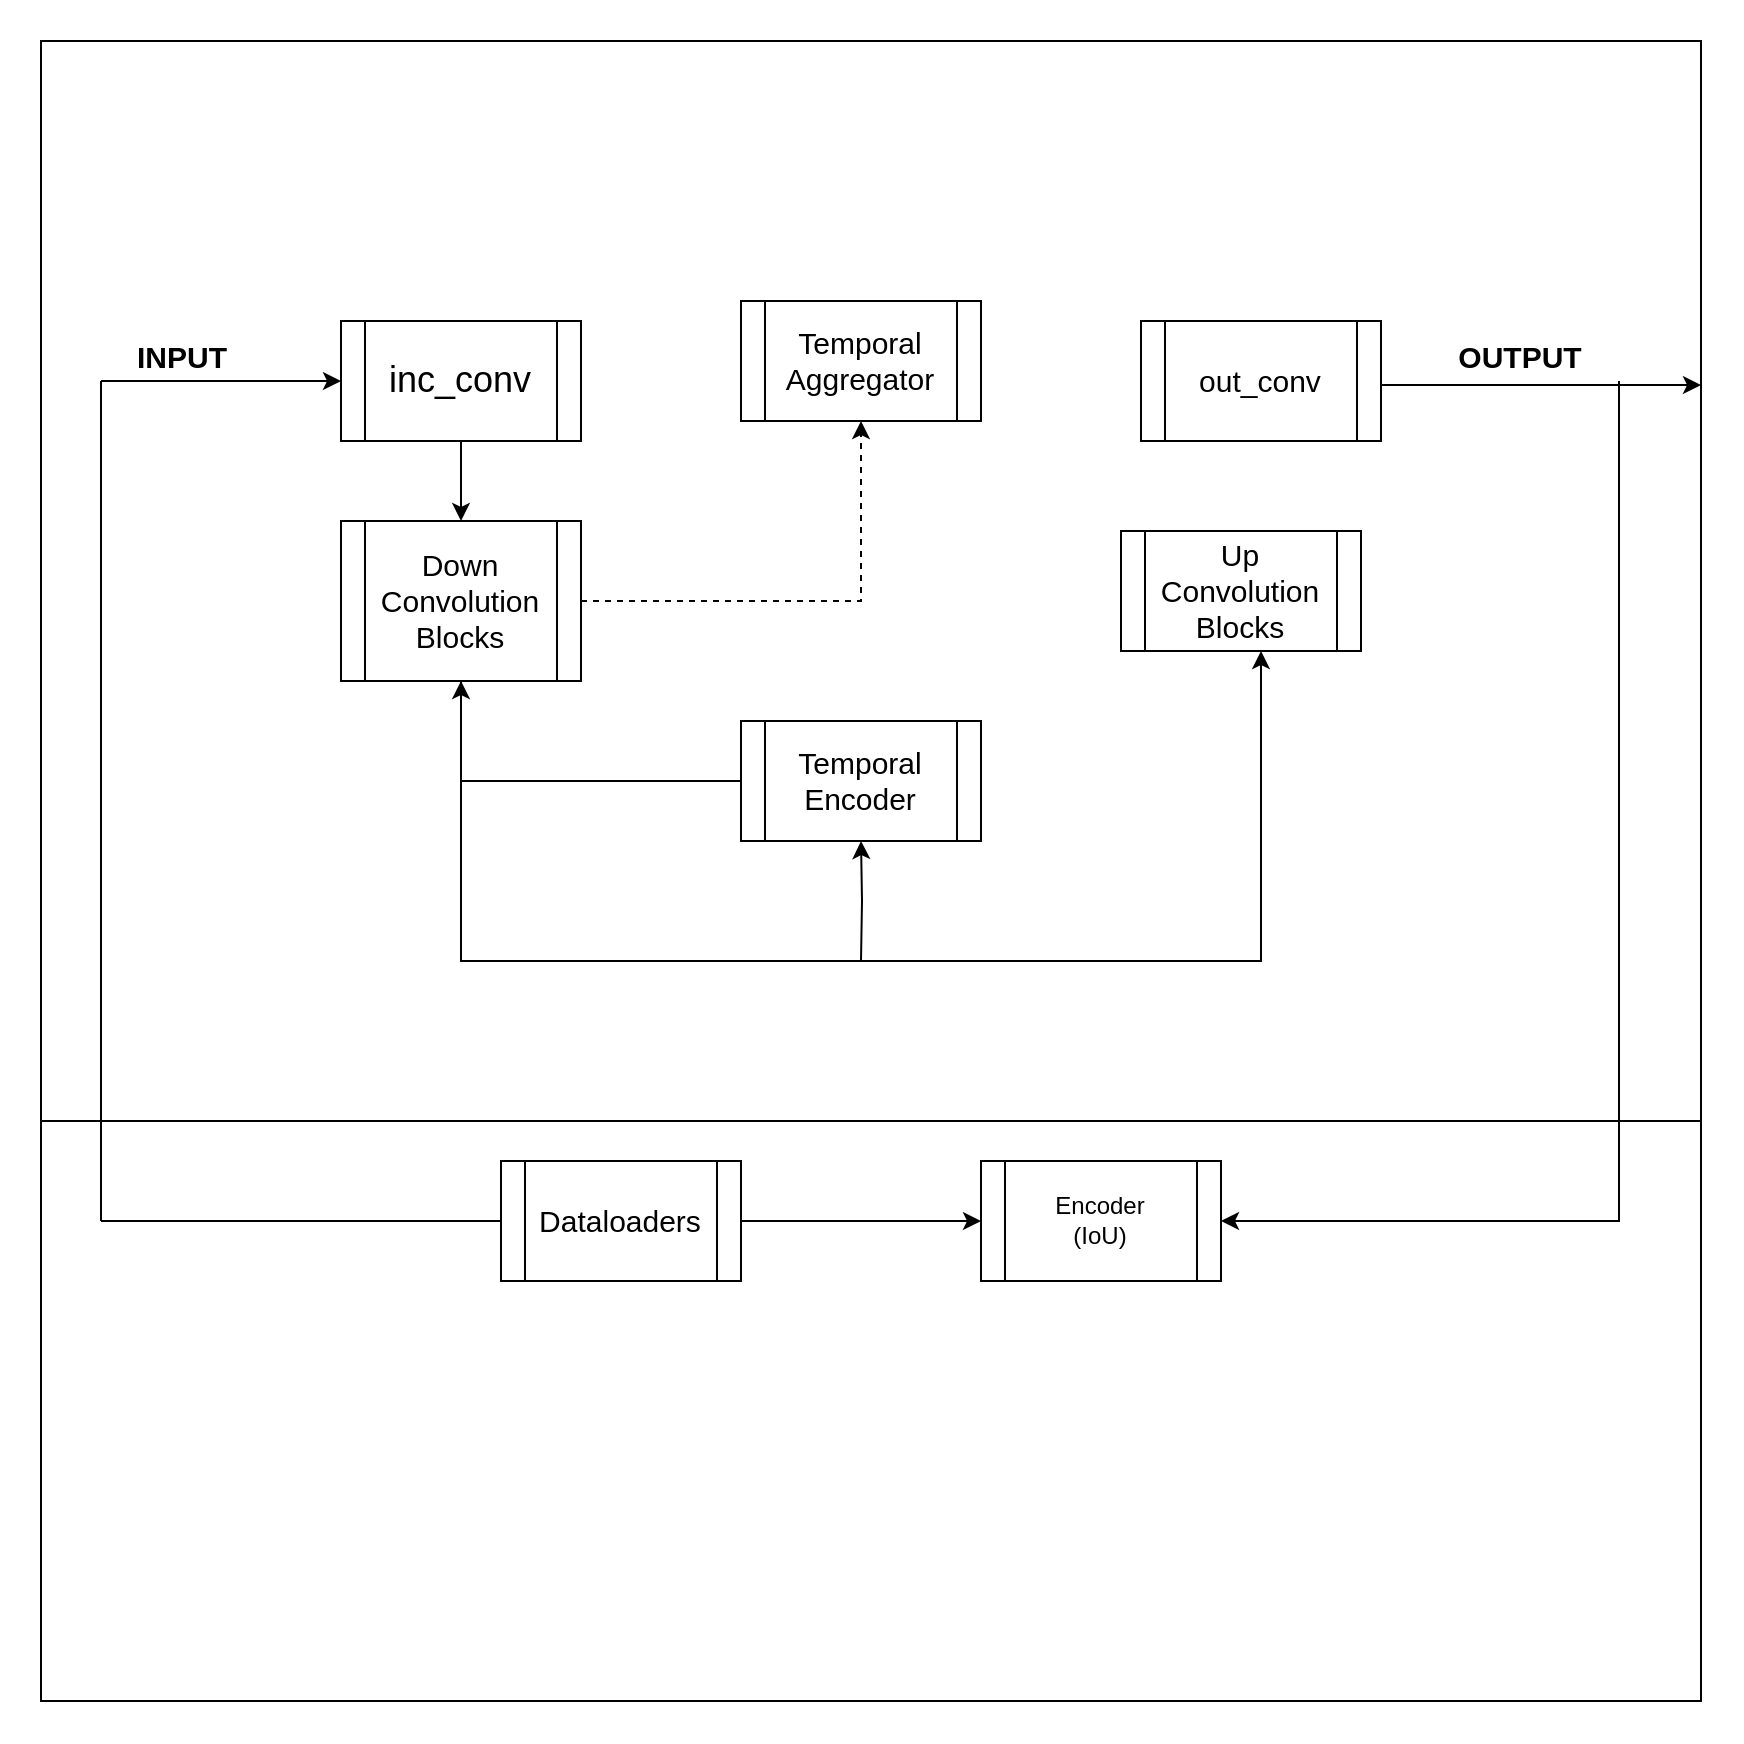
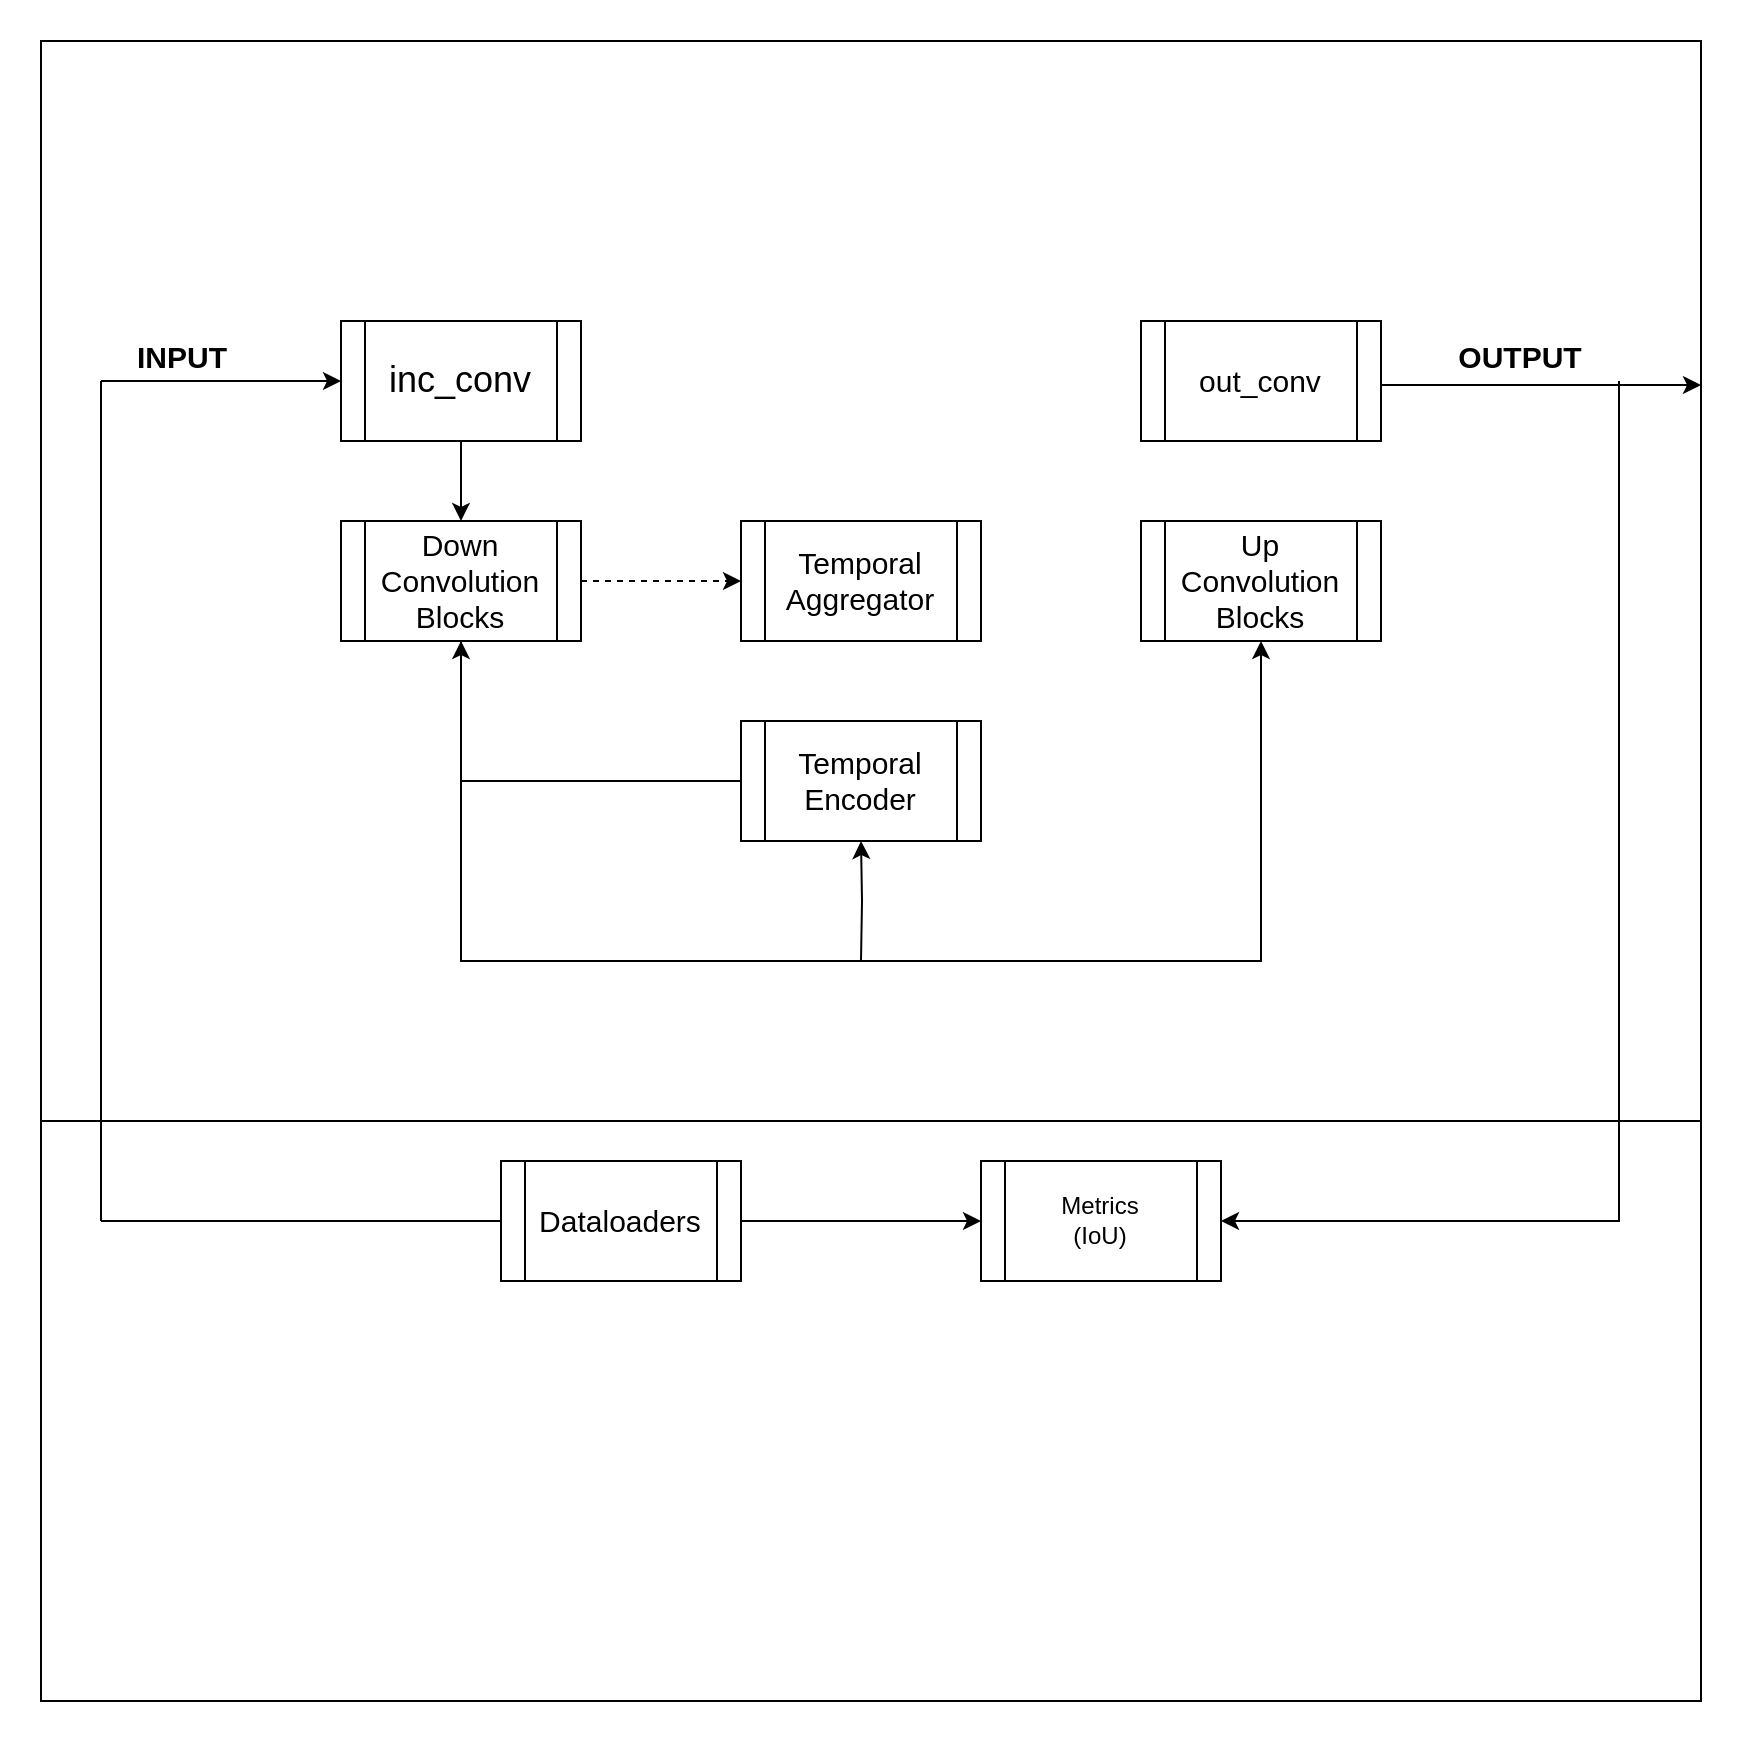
- <mxCell id="16" value="&lt;font style=&quot;font-size: 15px;&quot;&gt;Temporal Aggregator&lt;/font&gt;" style="shape=process;whiteSpace=wrap;html=1;backgroundOutline=1;" vertex="1" parent="1"><mxGeometry x="370" y="150" width="120" height="60" as="geometry" /></mxCell>
+ <mxCell id="16" value="&lt;font style=&quot;font-size: 15px;&quot;&gt;Temporal Aggregator&lt;/font&gt;" style="shape=process;whiteSpace=wrap;html=1;backgroundOutline=1;" vertex="1" parent="1"><mxGeometry x="370" y="260" width="120" height="60" as="geometry" /></mxCell>
- <mxCell id="11" value="&lt;font style=&quot;font-size: 15px;&quot;&gt;Up Convolution Blocks&lt;/font&gt;" style="shape=process;whiteSpace=wrap;html=1;backgroundOutline=1;" vertex="1" parent="1"><mxGeometry x="560" y="265" width="120" height="60" as="geometry" /></mxCell>
+ <mxCell id="11" value="&lt;font style=&quot;font-size: 15px;&quot;&gt;Up Convolution Blocks&lt;/font&gt;" style="shape=process;whiteSpace=wrap;html=1;backgroundOutline=1;" vertex="1" parent="1"><mxGeometry x="570" y="260" width="120" height="60" as="geometry" /></mxCell>
- <mxCell id="7" value="&lt;font style=&quot;font-size: 15px;&quot;&gt;Down Convolution Blocks&lt;/font&gt;" style="shape=process;whiteSpace=wrap;html=1;backgroundOutline=1;" vertex="1" parent="1"><mxGeometry x="170" y="260" width="120" height="80" as="geometry" /></mxCell>
+ <mxCell id="7" value="&lt;font style=&quot;font-size: 15px;&quot;&gt;Down Convolution Blocks&lt;/font&gt;" style="shape=process;whiteSpace=wrap;html=1;backgroundOutline=1;" vertex="1" parent="1"><mxGeometry x="170" y="260" width="120" height="60" as="geometry" /></mxCell>
- <mxCell id="23" value="Encoder&lt;br&gt;(IoU)" style="shape=process;whiteSpace=wrap;html=1;backgroundOutline=1;" vertex="1" parent="1"><mxGeometry x="490" y="580" width="120" height="60" as="geometry" /></mxCell>
+ <mxCell id="23" value="Metrics&lt;br&gt;(IoU)" style="shape=process;whiteSpace=wrap;html=1;backgroundOutline=1;" vertex="1" parent="1"><mxGeometry x="490" y="580" width="120" height="60" as="geometry" /></mxCell>
